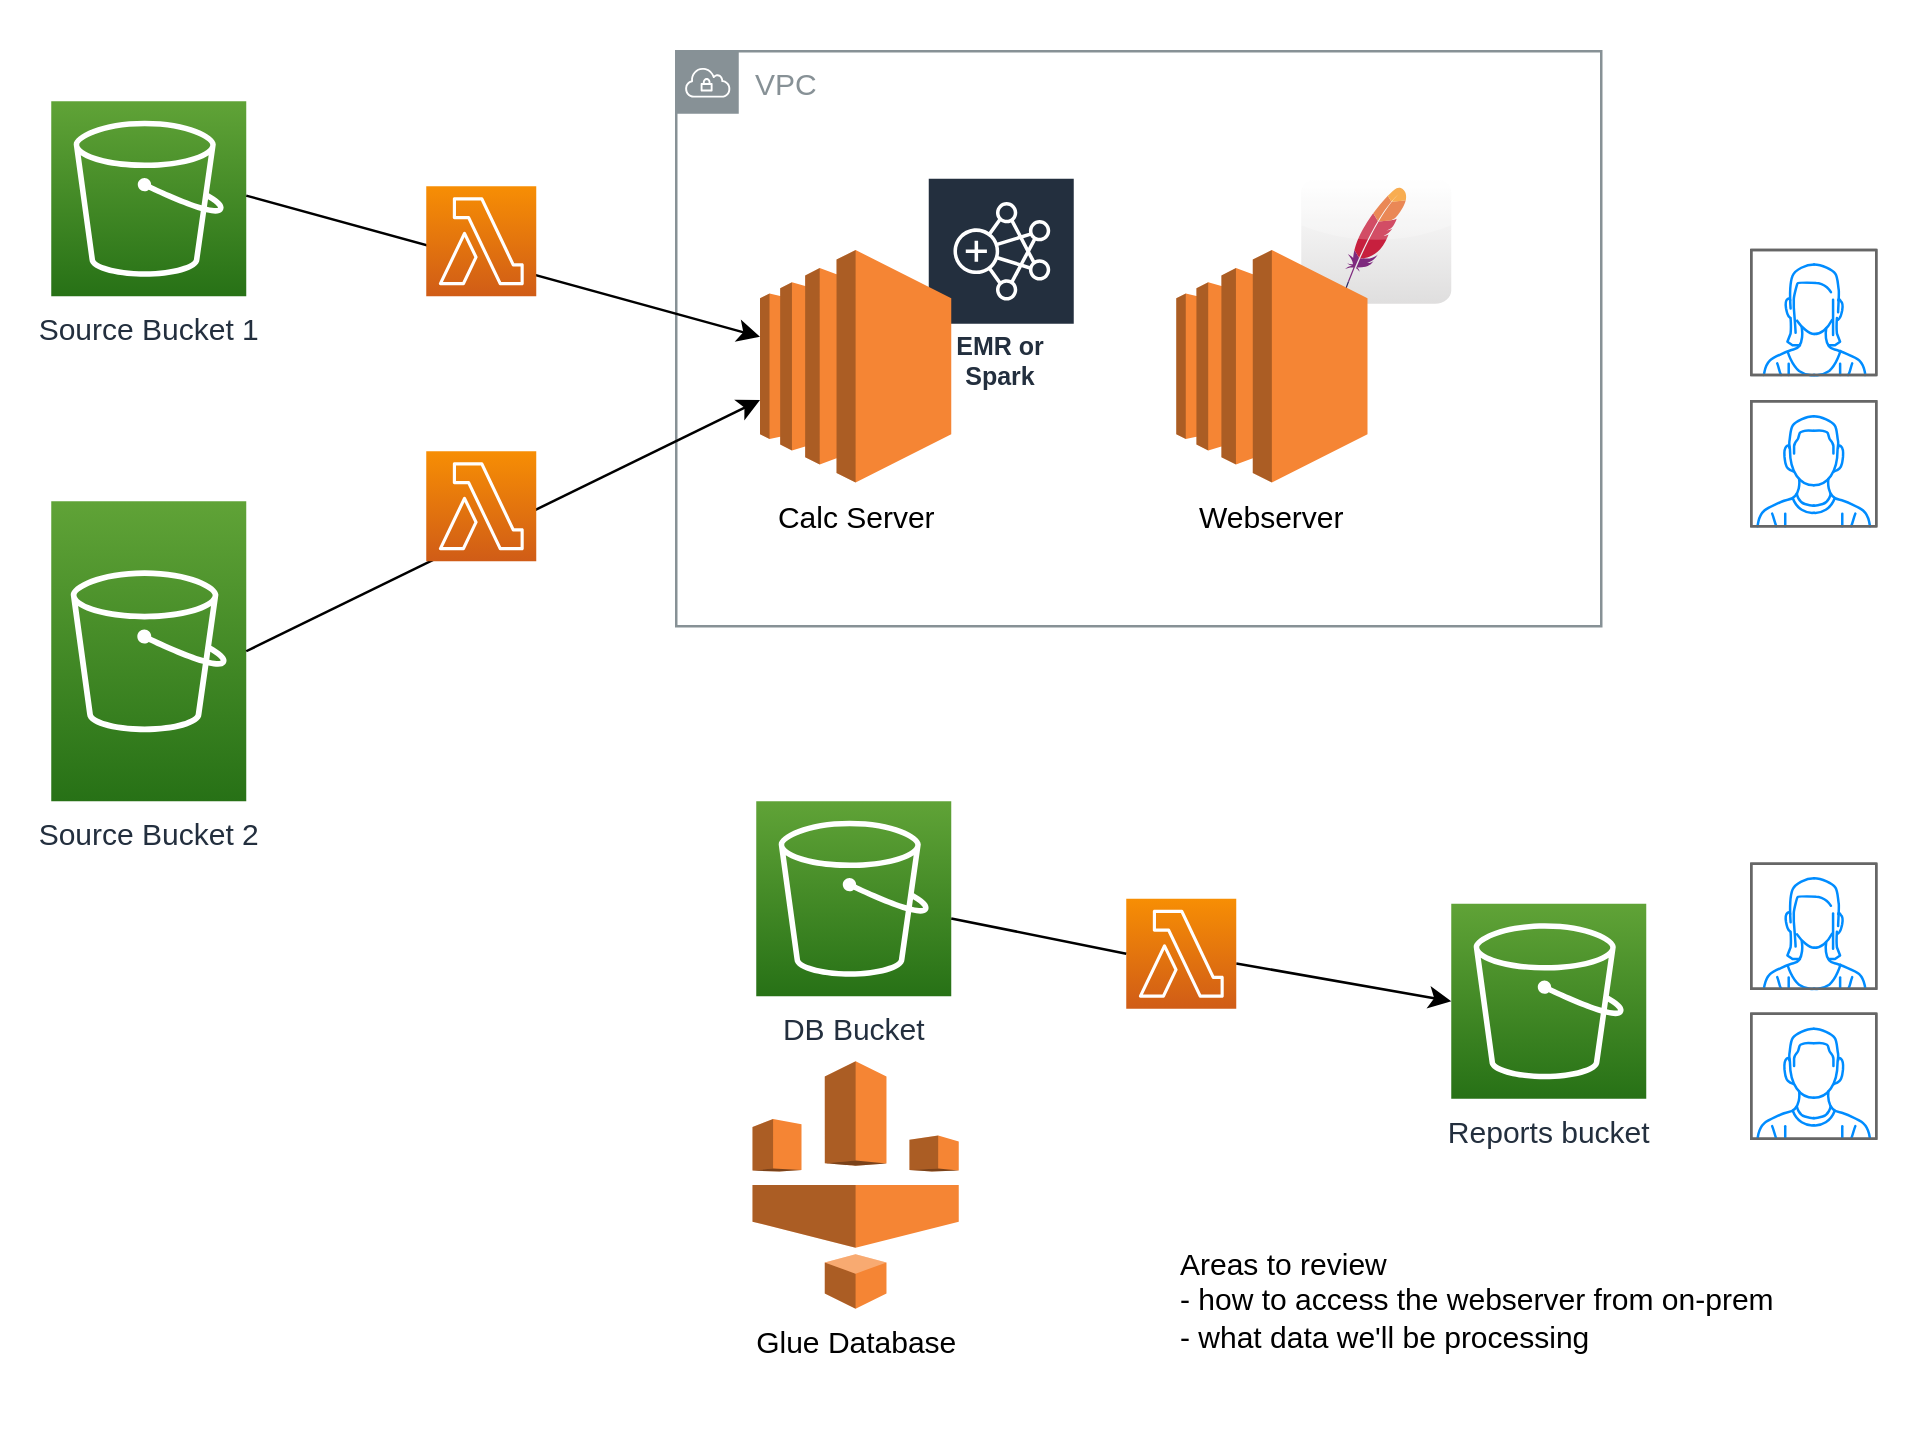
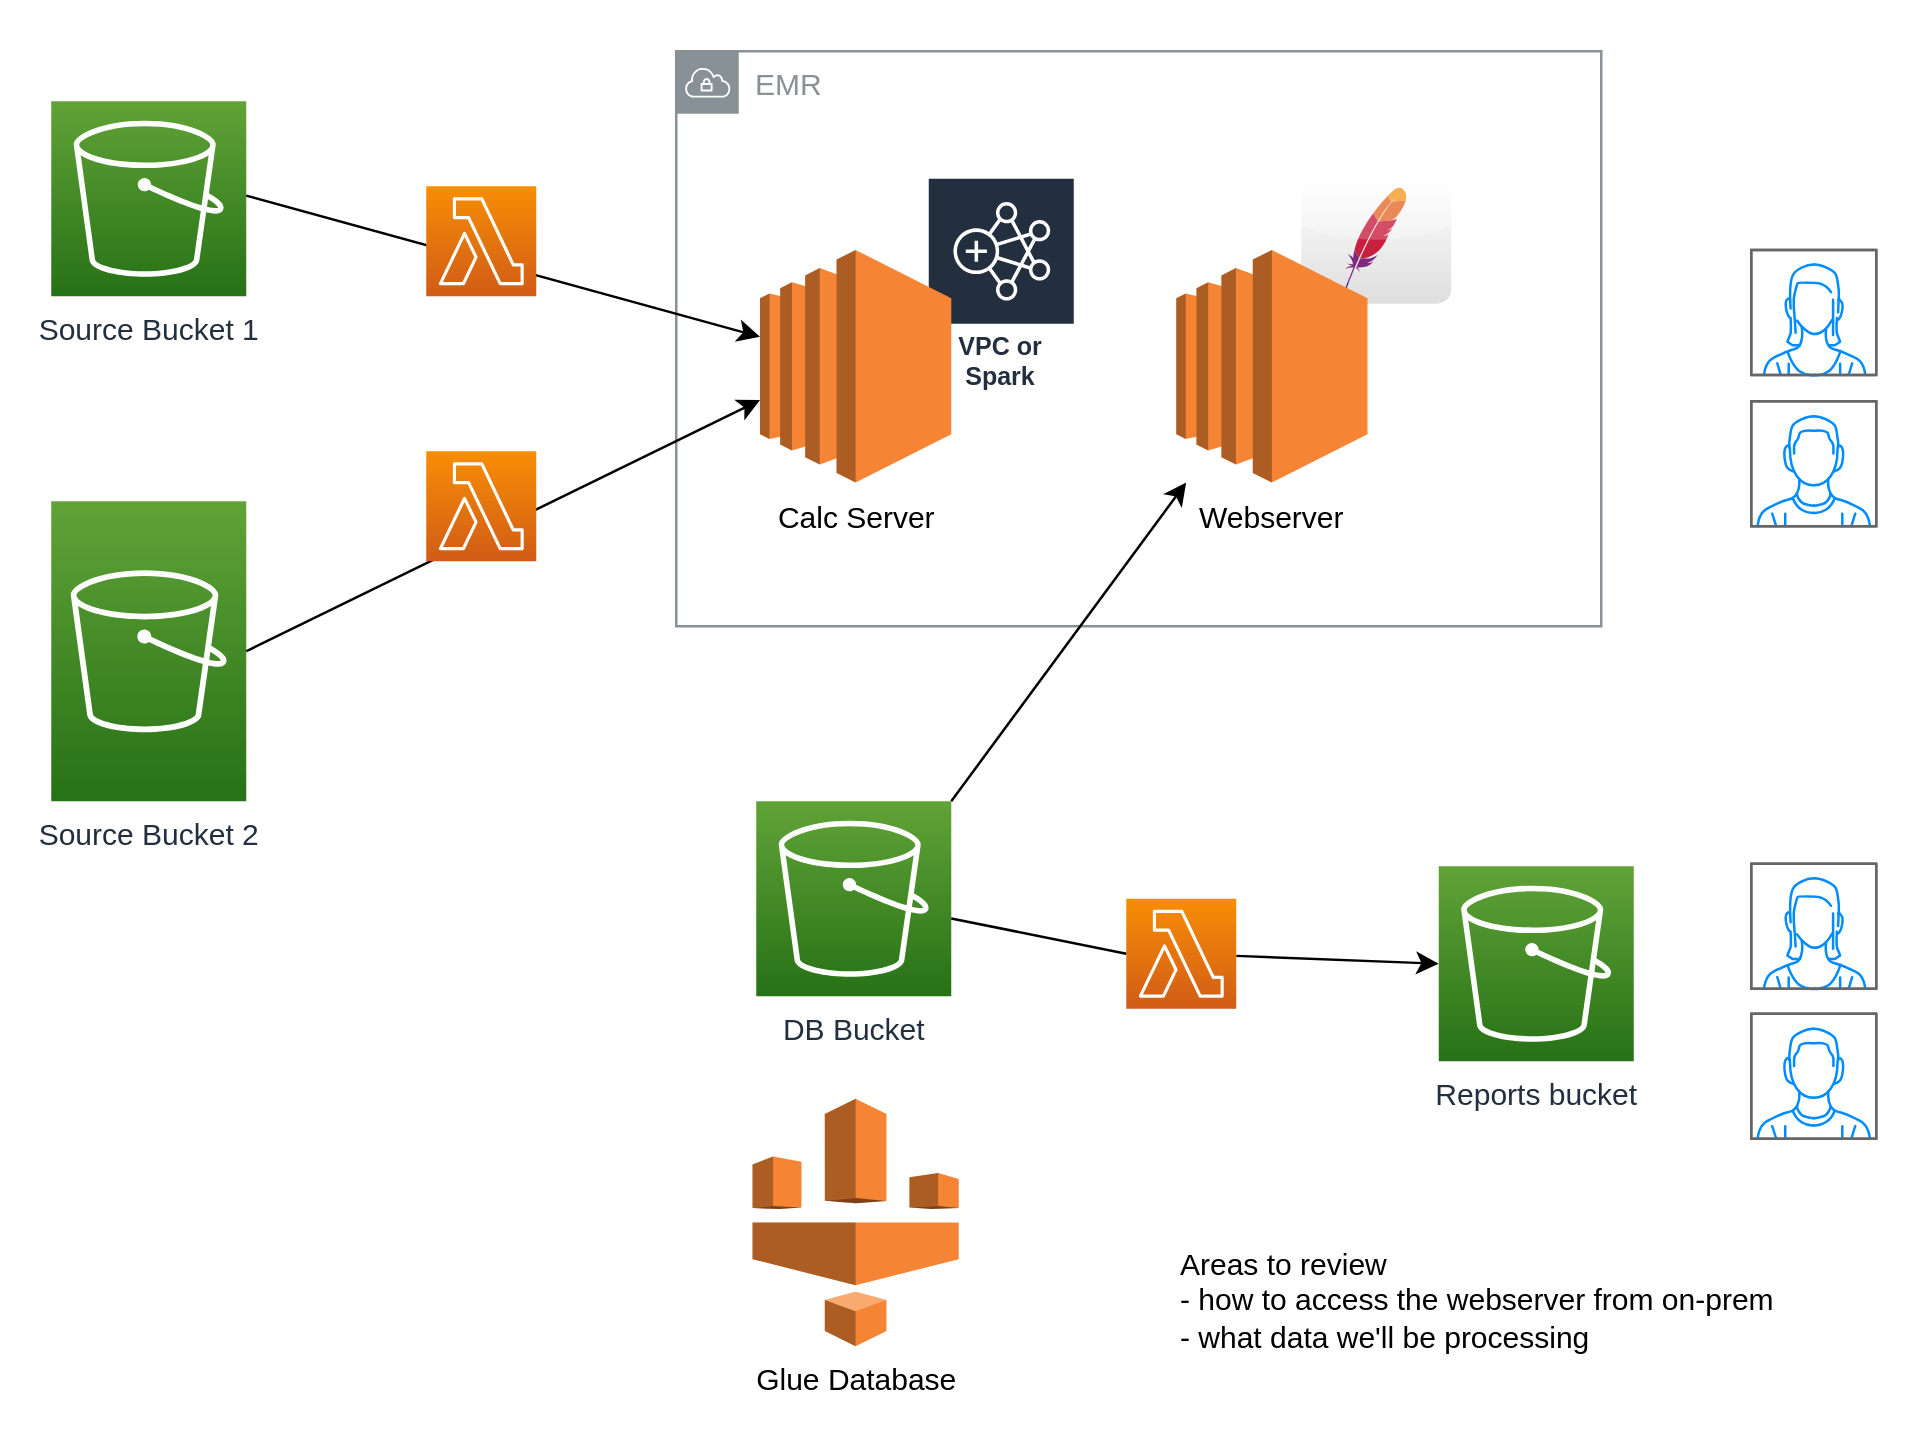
- <mxCell id="2" value="VPC" style="sketch=0;outlineConnect=0;gradientColor=none;html=1;whiteSpace=wrap;fontSize=12;fontStyle=0;shape=mxgraph.aws4.group;grIcon=mxgraph.aws4.group_vpc;strokeColor=#879196;fillColor=none;verticalAlign=top;align=left;spacingLeft=30;fontColor=#879196;dashed=0;" vertex="1" parent="1"><mxGeometry x="270" y="20" width="370" height="230" as="geometry" /></mxCell>
+ <mxCell id="2" value="EMR" style="sketch=0;outlineConnect=0;gradientColor=none;html=1;whiteSpace=wrap;fontSize=12;fontStyle=0;shape=mxgraph.aws4.group;grIcon=mxgraph.aws4.group_vpc;strokeColor=#879196;fillColor=none;verticalAlign=top;align=left;spacingLeft=30;fontColor=#879196;dashed=0;" vertex="1" parent="1"><mxGeometry x="270" y="20" width="370" height="230" as="geometry" /></mxCell>
- <mxCell id="8" value="EMR or Spark" style="sketch=0;outlineConnect=0;fontColor=#232F3E;gradientColor=none;strokeColor=#ffffff;fillColor=#232F3E;dashed=0;verticalLabelPosition=middle;verticalAlign=bottom;align=center;html=1;whiteSpace=wrap;fontSize=10;fontStyle=1;spacing=3;shape=mxgraph.aws4.productIcon;prIcon=mxgraph.aws4.emr;" vertex="1" parent="1"><mxGeometry x="370" y="70" width="60" height="90" as="geometry" /></mxCell>
+ <mxCell id="8" value="VPC or Spark" style="sketch=0;outlineConnect=0;fontColor=#232F3E;gradientColor=none;strokeColor=#ffffff;fillColor=#232F3E;dashed=0;verticalLabelPosition=middle;verticalAlign=bottom;align=center;html=1;whiteSpace=wrap;fontSize=10;fontStyle=1;spacing=3;shape=mxgraph.aws4.productIcon;prIcon=mxgraph.aws4.emr;" vertex="1" parent="1"><mxGeometry x="370" y="70" width="60" height="90" as="geometry" /></mxCell>
+ <mxCell id="21" value="" style="endArrow=classic;html=1;rounded=0;exitX=1;exitY=0;exitDx=0;exitDy=0;exitPerimeter=0;" edge="1" parent="1" source="7" target="20"><mxGeometry width="50" height="50" relative="1" as="geometry"><mxPoint x="370" y="360" as="sourcePoint" /><mxPoint x="420" y="310" as="targetPoint" /></mxGeometry></mxCell>
- <mxCell id="9" value="Reports bucket" style="sketch=0;points=[[0,0,0],[0.25,0,0],[0.5,0,0],[0.75,0,0],[1,0,0],[0,1,0],[0.25,1,0],[0.5,1,0],[0.75,1,0],[1,1,0],[0,0.25,0],[0,0.5,0],[0,0.75,0],[1,0.25,0],[1,0.5,0],[1,0.75,0]];outlineConnect=0;fontColor=#232F3E;gradientColor=#60A337;gradientDirection=north;fillColor=#277116;strokeColor=#ffffff;dashed=0;verticalLabelPosition=bottom;verticalAlign=top;align=center;html=1;fontSize=12;fontStyle=0;aspect=fixed;shape=mxgraph.aws4.resourceIcon;resIcon=mxgraph.aws4.s3;" vertex="1" parent="1"><mxGeometry x="580" y="361" width="78" height="78" as="geometry" /></mxCell>
+ <mxCell id="9" value="Reports bucket" style="sketch=0;points=[[0,0,0],[0.25,0,0],[0.5,0,0],[0.75,0,0],[1,0,0],[0,1,0],[0.25,1,0],[0.5,1,0],[0.75,1,0],[1,1,0],[0,0.25,0],[0,0.5,0],[0,0.75,0],[1,0.25,0],[1,0.5,0],[1,0.75,0]];outlineConnect=0;fontColor=#232F3E;gradientColor=#60A337;gradientDirection=north;fillColor=#277116;strokeColor=#ffffff;dashed=0;verticalLabelPosition=bottom;verticalAlign=top;align=center;html=1;fontSize=12;fontStyle=0;aspect=fixed;shape=mxgraph.aws4.resourceIcon;resIcon=mxgraph.aws4.s3;" vertex="1" parent="1"><mxGeometry x="575" y="346" width="78" height="78" as="geometry" /></mxCell>
- <mxCell id="6" value="Glue Database" style="outlineConnect=0;dashed=0;verticalLabelPosition=bottom;verticalAlign=top;align=center;html=1;shape=mxgraph.aws3.glue;fillColor=#F58534;gradientColor=none;" vertex="1" parent="1"><mxGeometry x="300.5" y="424" width="82.5" height="99" as="geometry" /></mxCell>
+ <mxCell id="6" value="Glue Database" style="outlineConnect=0;dashed=0;verticalLabelPosition=bottom;verticalAlign=top;align=center;html=1;shape=mxgraph.aws3.glue;fillColor=#F58534;gradientColor=none;" vertex="1" parent="1"><mxGeometry x="300.5" y="439" width="82.5" height="99" as="geometry" /></mxCell>
